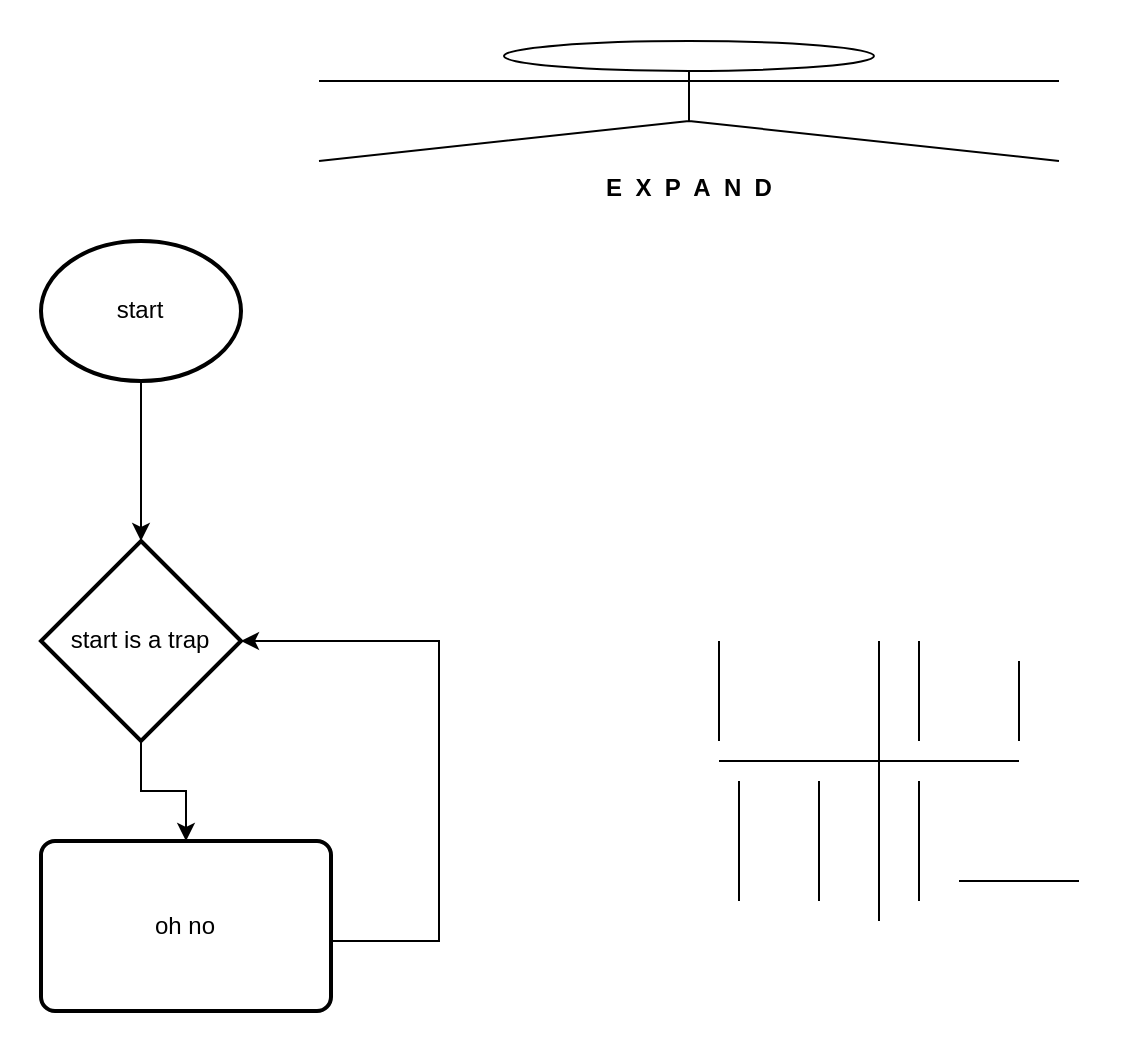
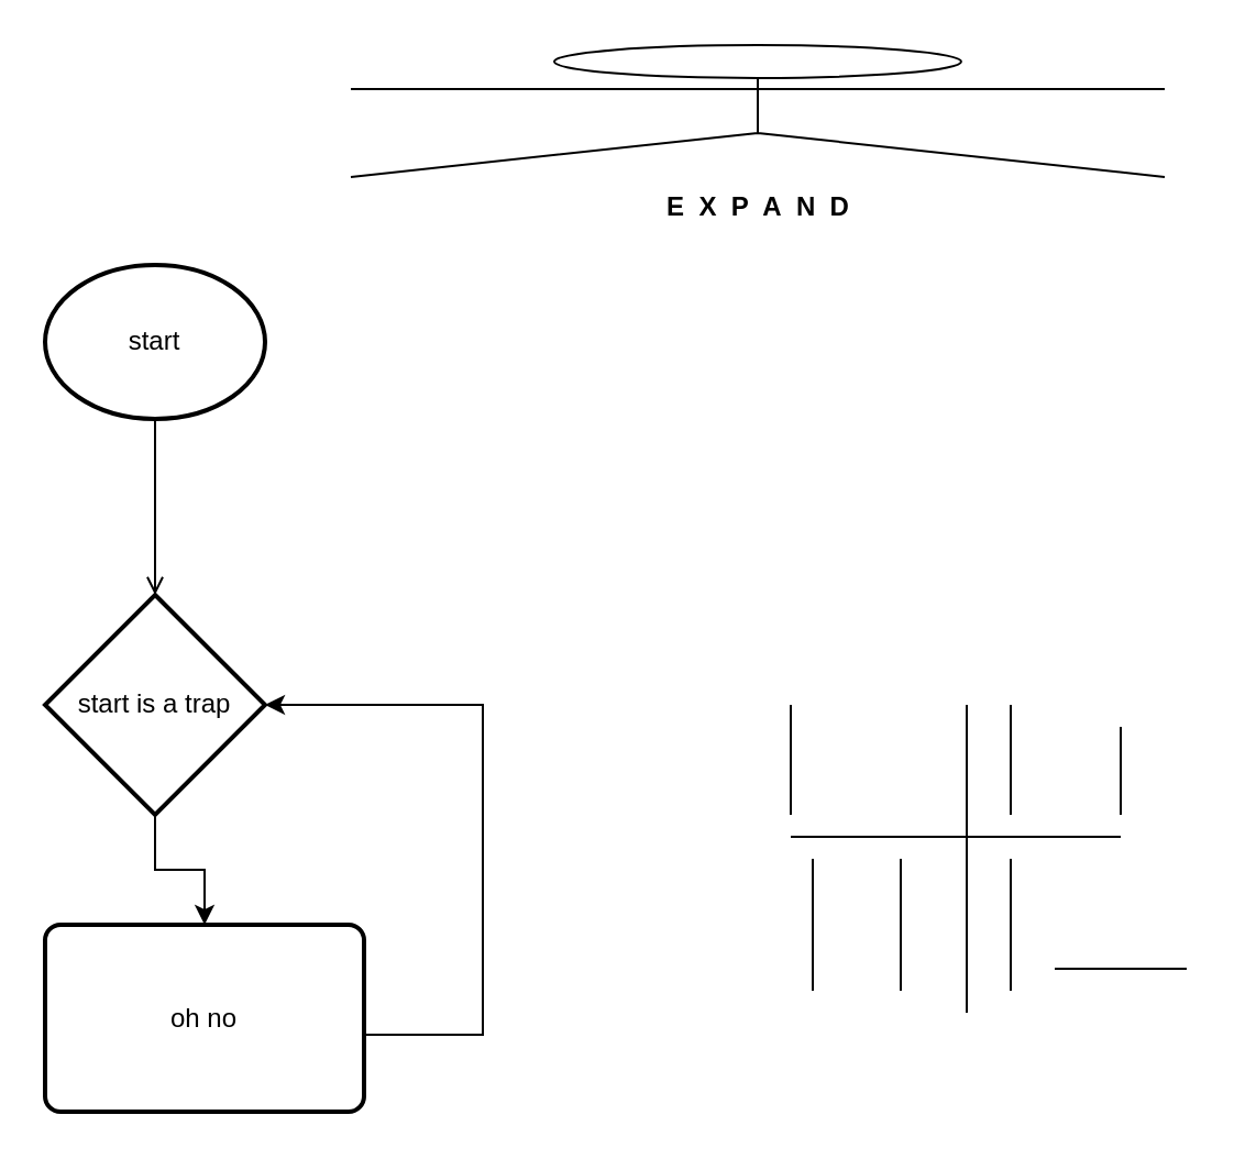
- <mxCell id="3" style="edgeStyle=orthogonalEdgeStyle;rounded=0;orthogonalLoop=1;jettySize=auto;html=1;exitX=0.5;exitY=1;exitDx=0;exitDy=0;exitPerimeter=0;entryX=0.5;entryY=0;entryDx=0;entryDy=0;entryPerimeter=0;" edge="1" parent="1" source="4" target="6"><mxGeometry relative="1" as="geometry" /></mxCell>
+ <mxCell id="3" style="edgeStyle=orthogonalEdgeStyle;rounded=0;orthogonalLoop=1;jettySize=auto;html=1;exitX=0.5;exitY=1;exitDx=0;exitDy=0;exitPerimeter=0;entryX=0.5;entryY=0;entryDx=0;entryDy=0;entryPerimeter=0;endArrow=open;" edge="1" parent="1" source="4" target="6"><mxGeometry relative="1" as="geometry" /></mxCell>
